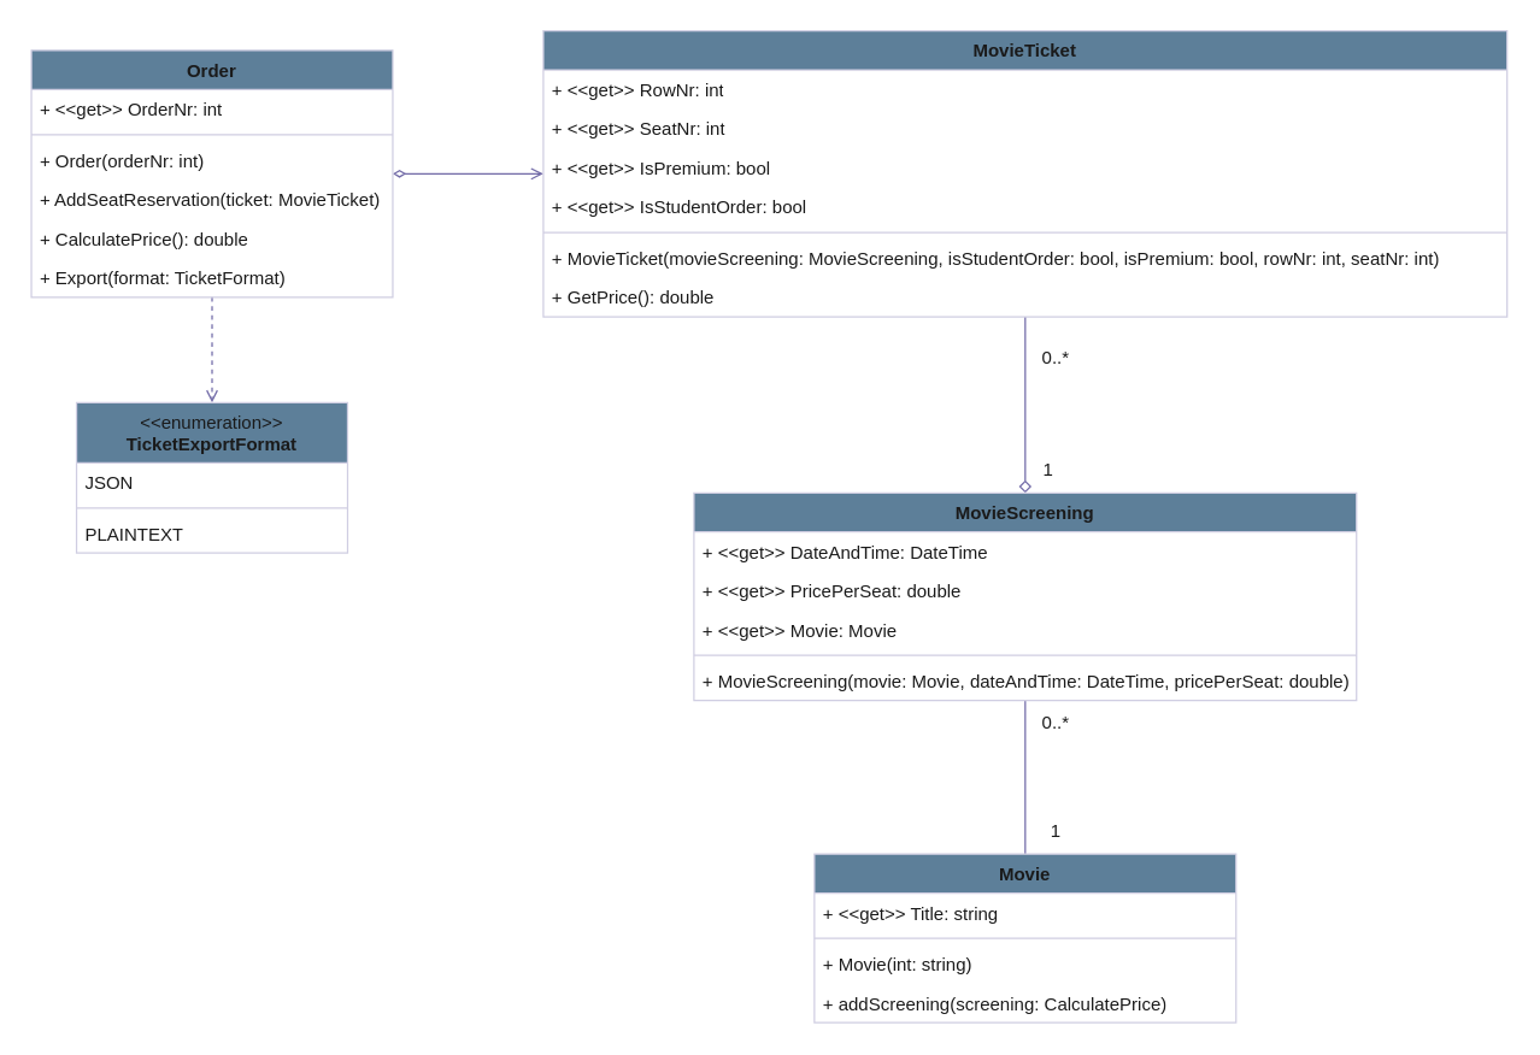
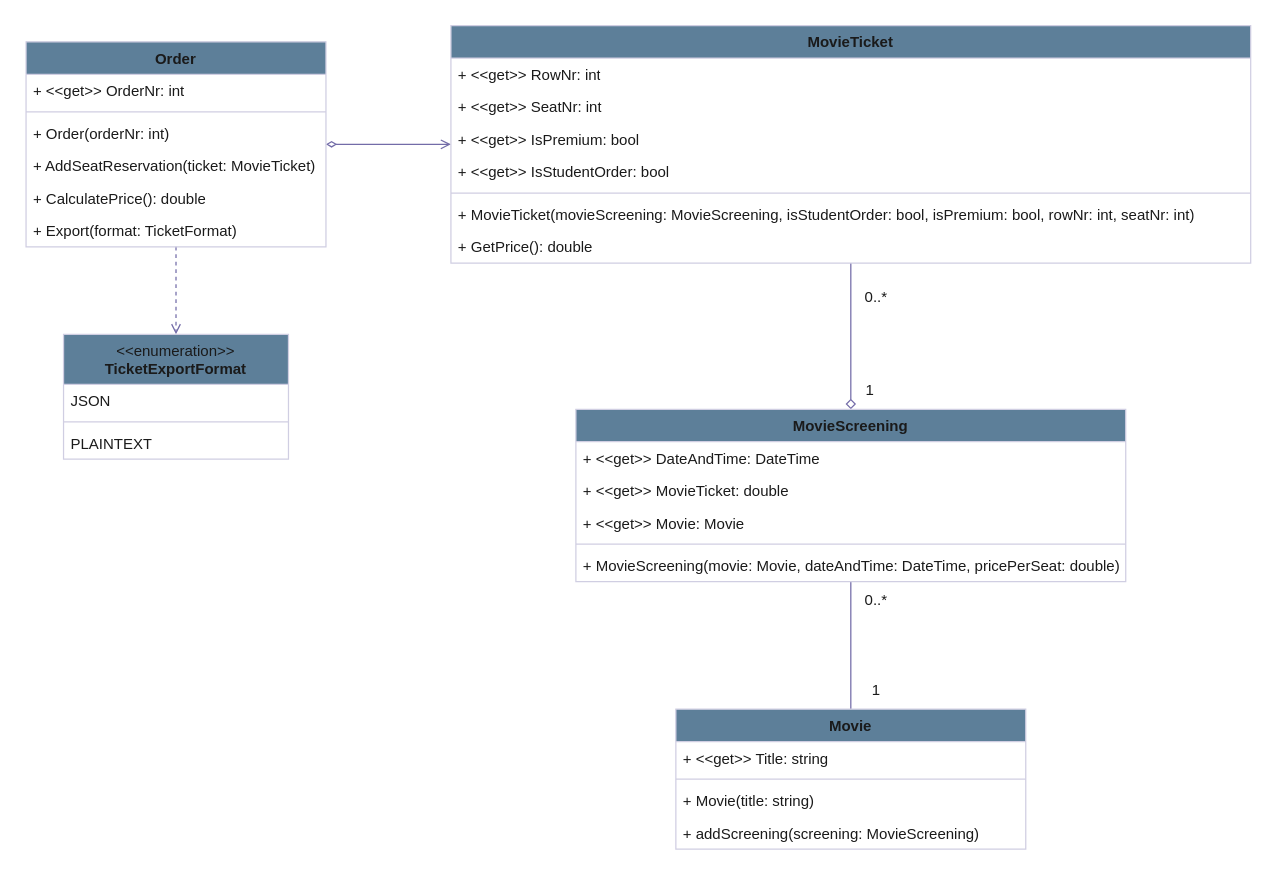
- <mxCell id="23" value="+ &amp;lt;&amp;lt;get&amp;gt;&amp;gt; PricePerSeat: double" style="text;strokeColor=none;fillColor=none;align=left;verticalAlign=top;spacingLeft=4;spacingRight=4;overflow=hidden;rotatable=0;points=[[0,0.5],[1,0.5]];portConstraint=eastwest;whiteSpace=wrap;html=1;labelBackgroundColor=none;fontColor=#1A1A1A;" parent="21" vertex="1"><mxGeometry y="52" width="440" height="26" as="geometry" /></mxCell>
+ <mxCell id="23" value="+ &amp;lt;&amp;lt;get&amp;gt;&amp;gt; MovieTicket: double" style="text;strokeColor=none;fillColor=none;align=left;verticalAlign=top;spacingLeft=4;spacingRight=4;overflow=hidden;rotatable=0;points=[[0,0.5],[1,0.5]];portConstraint=eastwest;whiteSpace=wrap;html=1;labelBackgroundColor=none;fontColor=#1A1A1A;" parent="21" vertex="1"><mxGeometry y="52" width="440" height="26" as="geometry" /></mxCell>
- <mxCell id="30" value="+ Movie(int: string)" style="text;strokeColor=none;fillColor=none;align=left;verticalAlign=top;spacingLeft=4;spacingRight=4;overflow=hidden;rotatable=0;points=[[0,0.5],[1,0.5]];portConstraint=eastwest;whiteSpace=wrap;html=1;labelBackgroundColor=none;fontColor=#1A1A1A;" parent="27" vertex="1"><mxGeometry y="60" width="280" height="26" as="geometry" /></mxCell>
+ <mxCell id="30" value="+ Movie(title: string)" style="text;strokeColor=none;fillColor=none;align=left;verticalAlign=top;spacingLeft=4;spacingRight=4;overflow=hidden;rotatable=0;points=[[0,0.5],[1,0.5]];portConstraint=eastwest;whiteSpace=wrap;html=1;labelBackgroundColor=none;fontColor=#1A1A1A;" parent="27" vertex="1"><mxGeometry y="60" width="280" height="26" as="geometry" /></mxCell>
- <mxCell id="31" value="+ addScreening(screening: CalculatePrice)" style="text;strokeColor=none;fillColor=none;align=left;verticalAlign=top;spacingLeft=4;spacingRight=4;overflow=hidden;rotatable=0;points=[[0,0.5],[1,0.5]];portConstraint=eastwest;whiteSpace=wrap;html=1;labelBackgroundColor=none;fontColor=#1A1A1A;" parent="27" vertex="1"><mxGeometry y="86" width="280" height="26" as="geometry" /></mxCell>
+ <mxCell id="31" value="+ addScreening(screening: MovieScreening)" style="text;strokeColor=none;fillColor=none;align=left;verticalAlign=top;spacingLeft=4;spacingRight=4;overflow=hidden;rotatable=0;points=[[0,0.5],[1,0.5]];portConstraint=eastwest;whiteSpace=wrap;html=1;labelBackgroundColor=none;fontColor=#1A1A1A;" parent="27" vertex="1"><mxGeometry y="86" width="280" height="26" as="geometry" /></mxCell>
